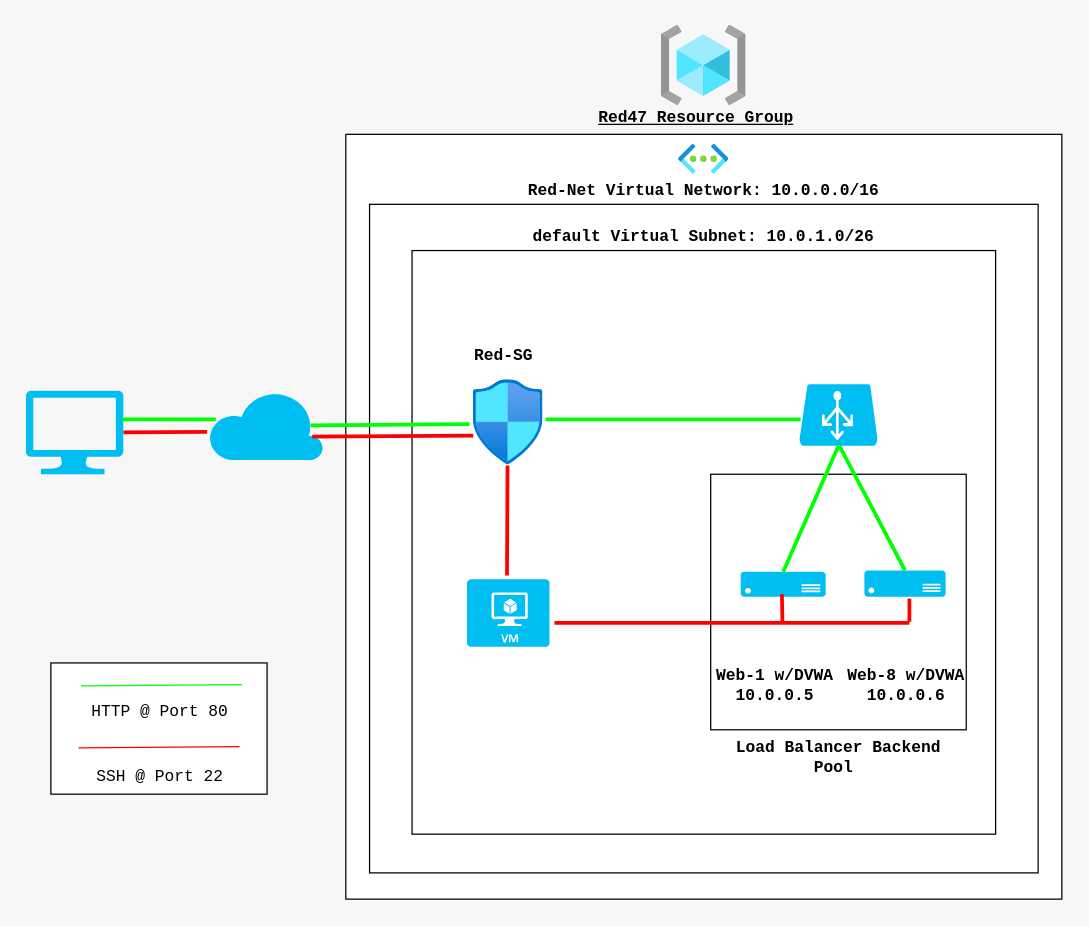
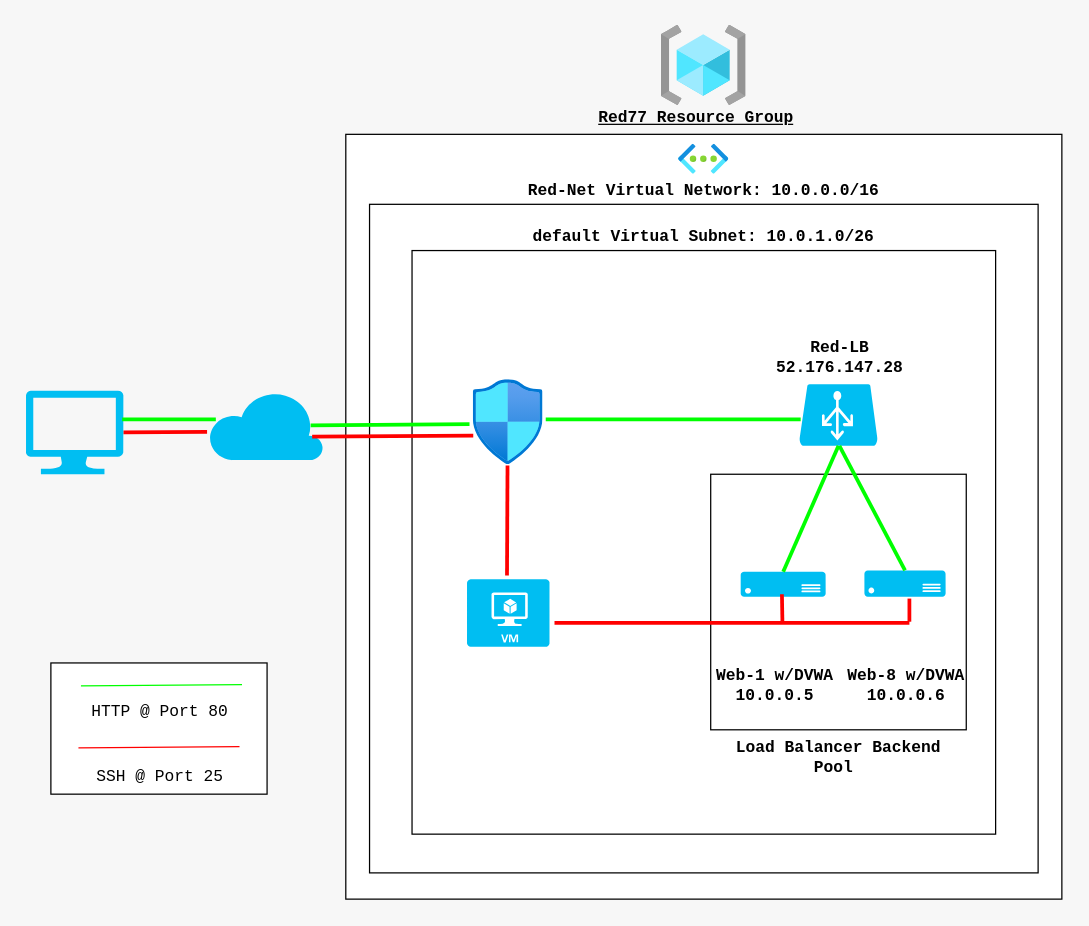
- <mxCell id="29" value="&lt;b&gt;&lt;u&gt;Red47 Resource Group&lt;/u&gt;&lt;/b&gt;" style="text;html=1;align=center;verticalAlign=middle;resizable=0;points=[];autosize=1;strokeColor=none;fillColor=none;fontSize=13;fontFamily=Courier New;fontColor=default;" parent="1" vertex="1"><mxGeometry x="472.87" y="84" width="166" height="20" as="geometry" /></mxCell>
+ <mxCell id="29" value="&lt;b&gt;&lt;u&gt;Red77 Resource Group&lt;/u&gt;&lt;/b&gt;" style="text;html=1;align=center;verticalAlign=middle;resizable=0;points=[];autosize=1;strokeColor=none;fillColor=none;fontSize=13;fontFamily=Courier New;fontColor=default;" parent="1" vertex="1"><mxGeometry x="472.87" y="84" width="166" height="20" as="geometry" /></mxCell>
- <mxCell id="28" value="&lt;b&gt;Red-SG&lt;/b&gt;" style="text;html=1;align=center;verticalAlign=middle;resizable=0;points=[];autosize=1;strokeColor=none;fillColor=none;fontSize=13;fontFamily=Courier New;fontColor=default;" parent="1" vertex="1"><mxGeometry x="373" y="274" width="57" height="20" as="geometry" /></mxCell>
+ <mxCell id="27" value="&lt;b&gt;Red-LB&lt;br&gt;52.176.147.28&lt;/b&gt;" style="text;html=1;align=center;verticalAlign=middle;resizable=0;points=[];autosize=1;strokeColor=none;fillColor=none;fontSize=13;fontFamily=Courier New;fontColor=default;" parent="1" vertex="1"><mxGeometry x="615.25" y="268" width="111" height="36" as="geometry" /></mxCell>
- <mxCell id="31" value="SSH @ Port 22&lt;br&gt;" style="text;html=1;align=center;verticalAlign=middle;resizable=0;points=[];autosize=1;strokeColor=none;fillColor=none;fontSize=13;fontFamily=Courier New;fontColor=default;" parent="1" vertex="1"><mxGeometry x="71" y="611" width="111" height="20" as="geometry" /></mxCell>
+ <mxCell id="31" value="SSH @ Port 25&lt;br&gt;" style="text;html=1;align=center;verticalAlign=middle;resizable=0;points=[];autosize=1;strokeColor=none;fillColor=none;fontSize=13;fontFamily=Courier New;fontColor=default;" parent="1" vertex="1"><mxGeometry x="71" y="611" width="111" height="20" as="geometry" /></mxCell>
